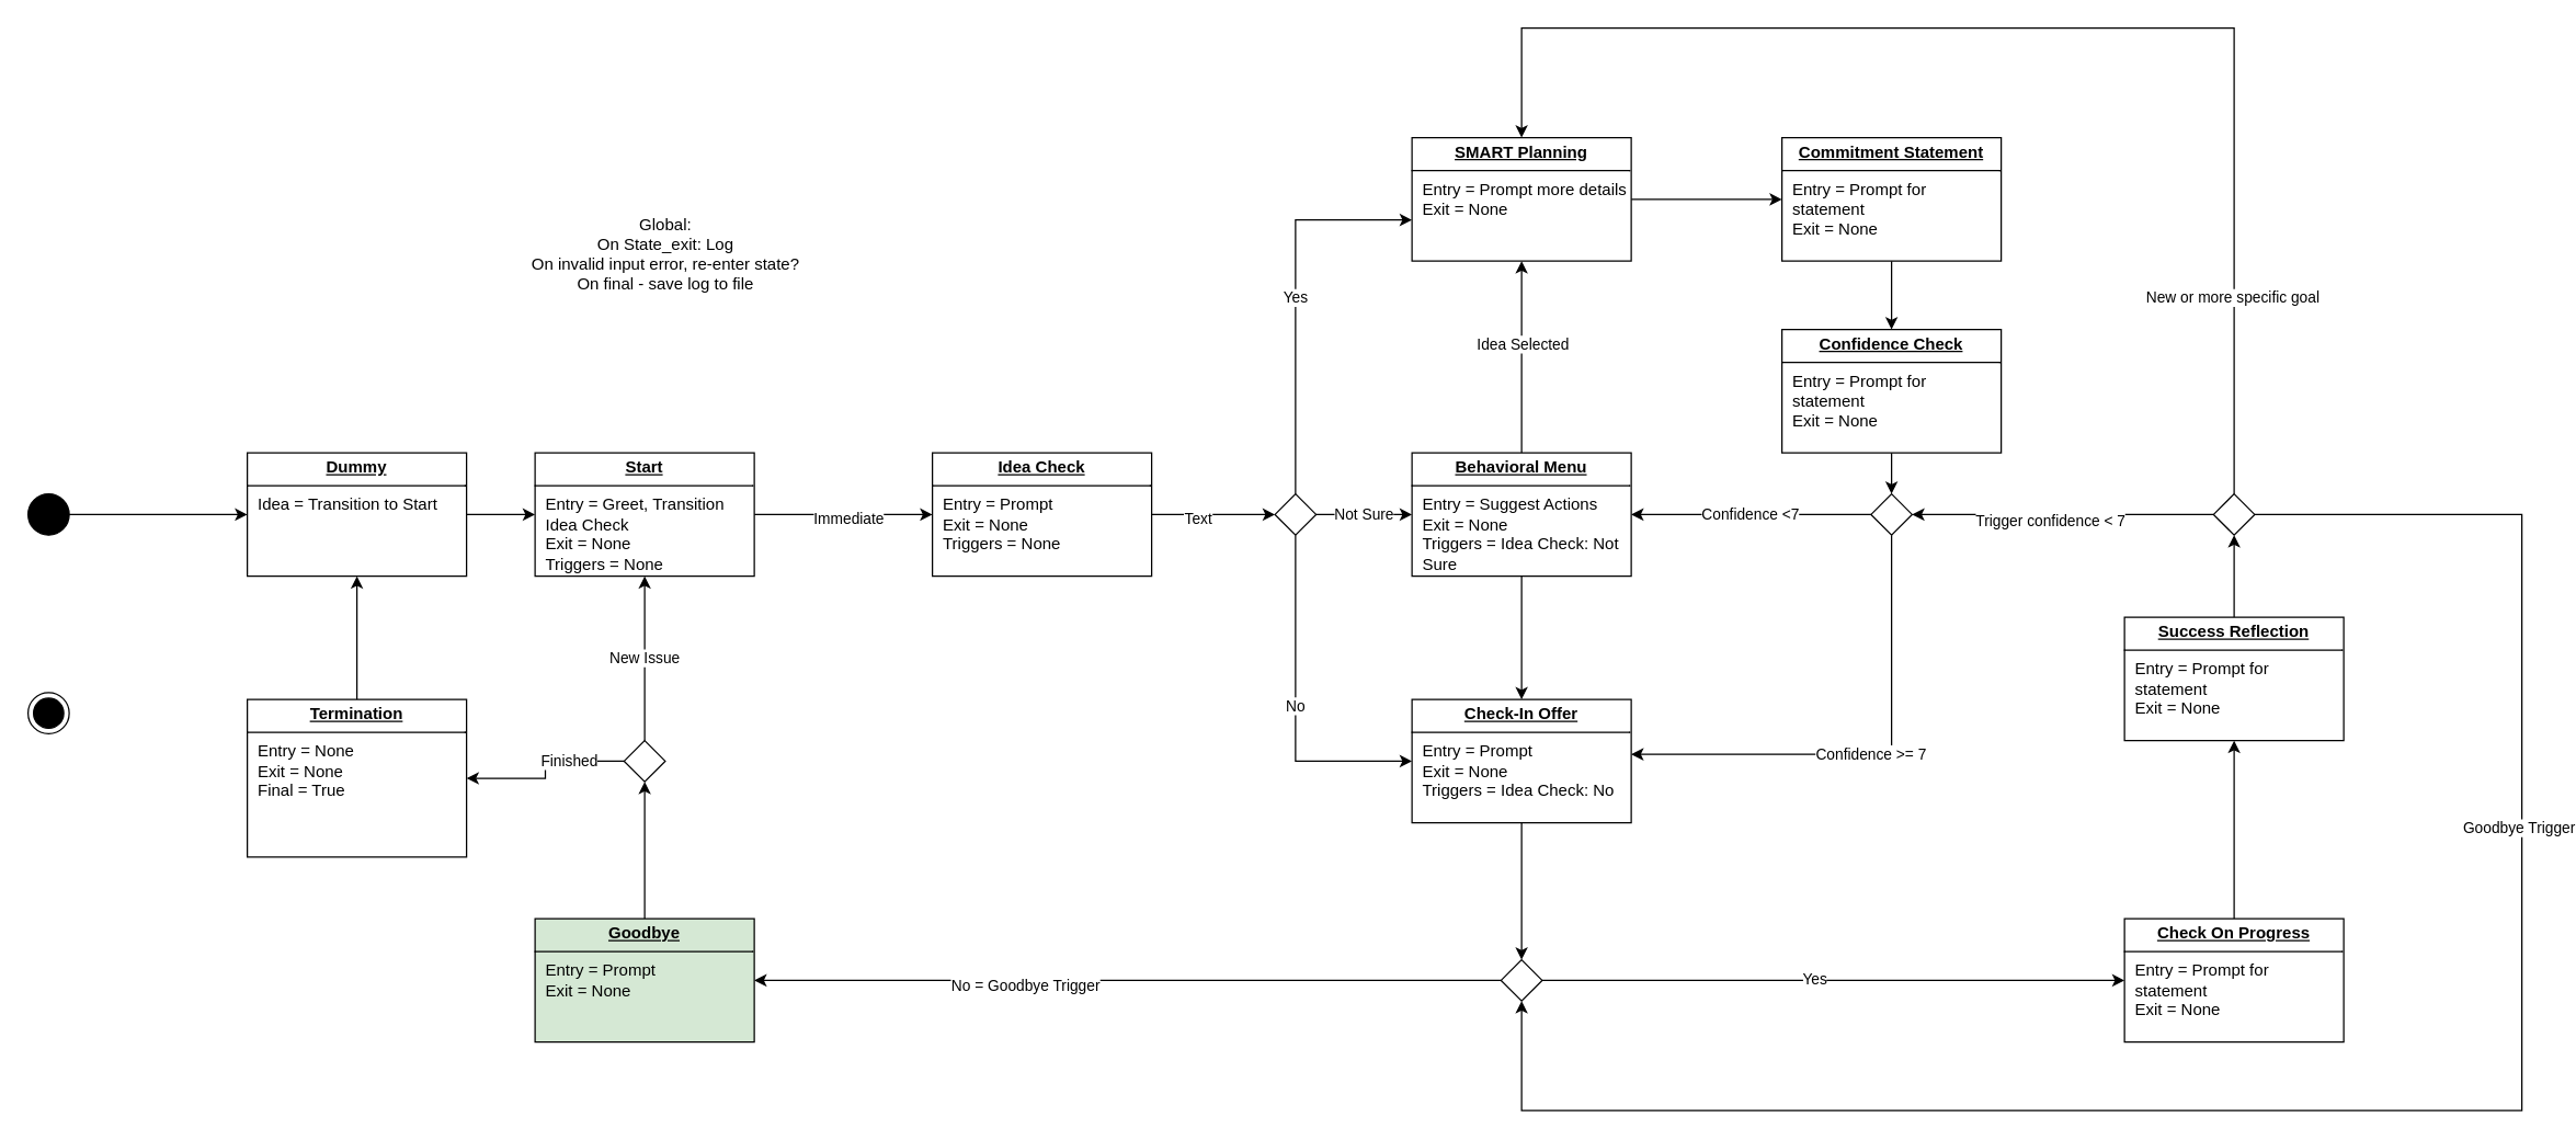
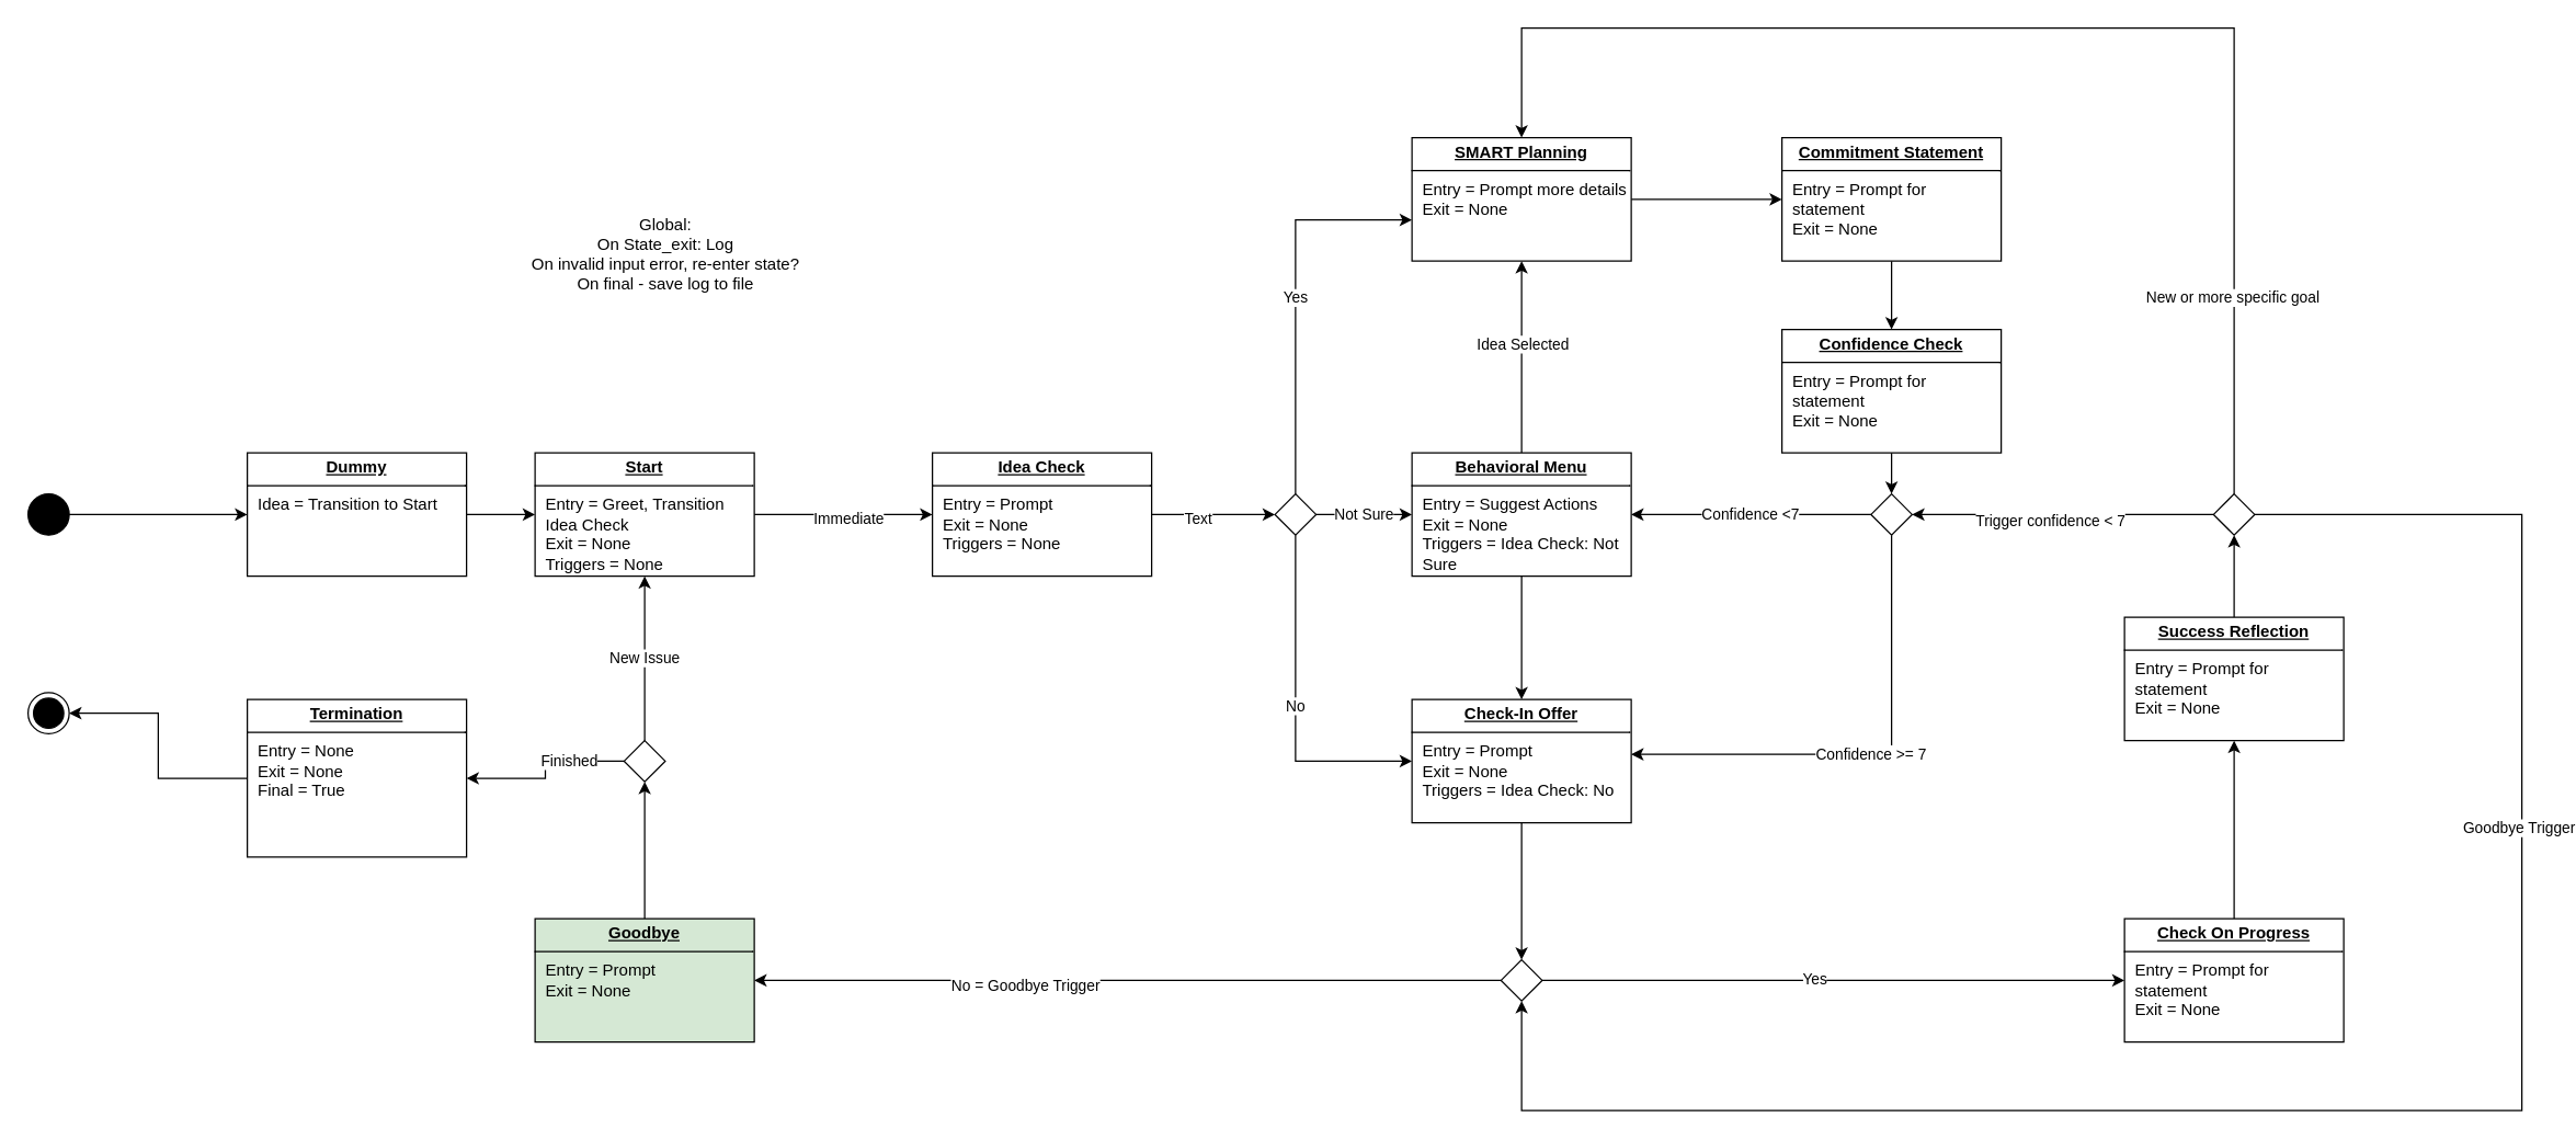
- <mxCell id="53" style="edgeStyle=orthogonalEdgeStyle;rounded=0;orthogonalLoop=1;jettySize=auto;html=1;" parent="1" source="54" target="56" edge="1"><mxGeometry relative="1" as="geometry" /></mxCell>
+ <mxCell id="53" style="edgeStyle=orthogonalEdgeStyle;rounded=0;orthogonalLoop=1;jettySize=auto;html=1;" parent="1" source="54" target="36" edge="1"><mxGeometry relative="1" as="geometry" /></mxCell>
